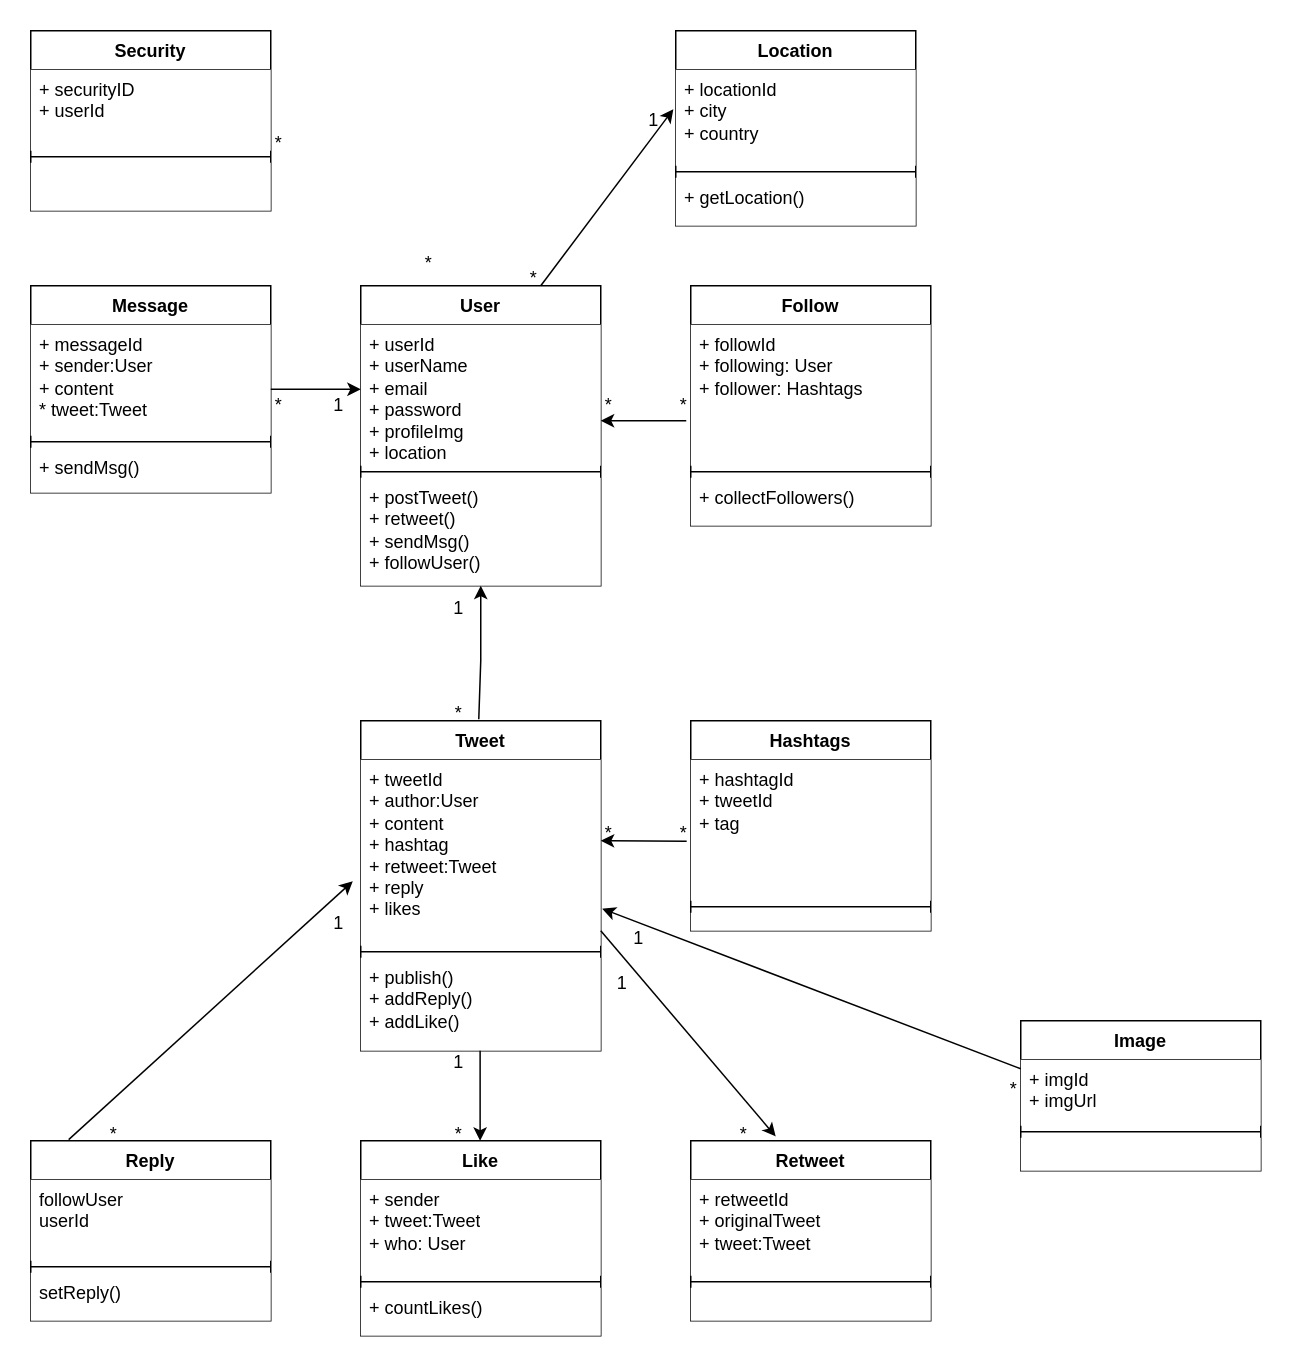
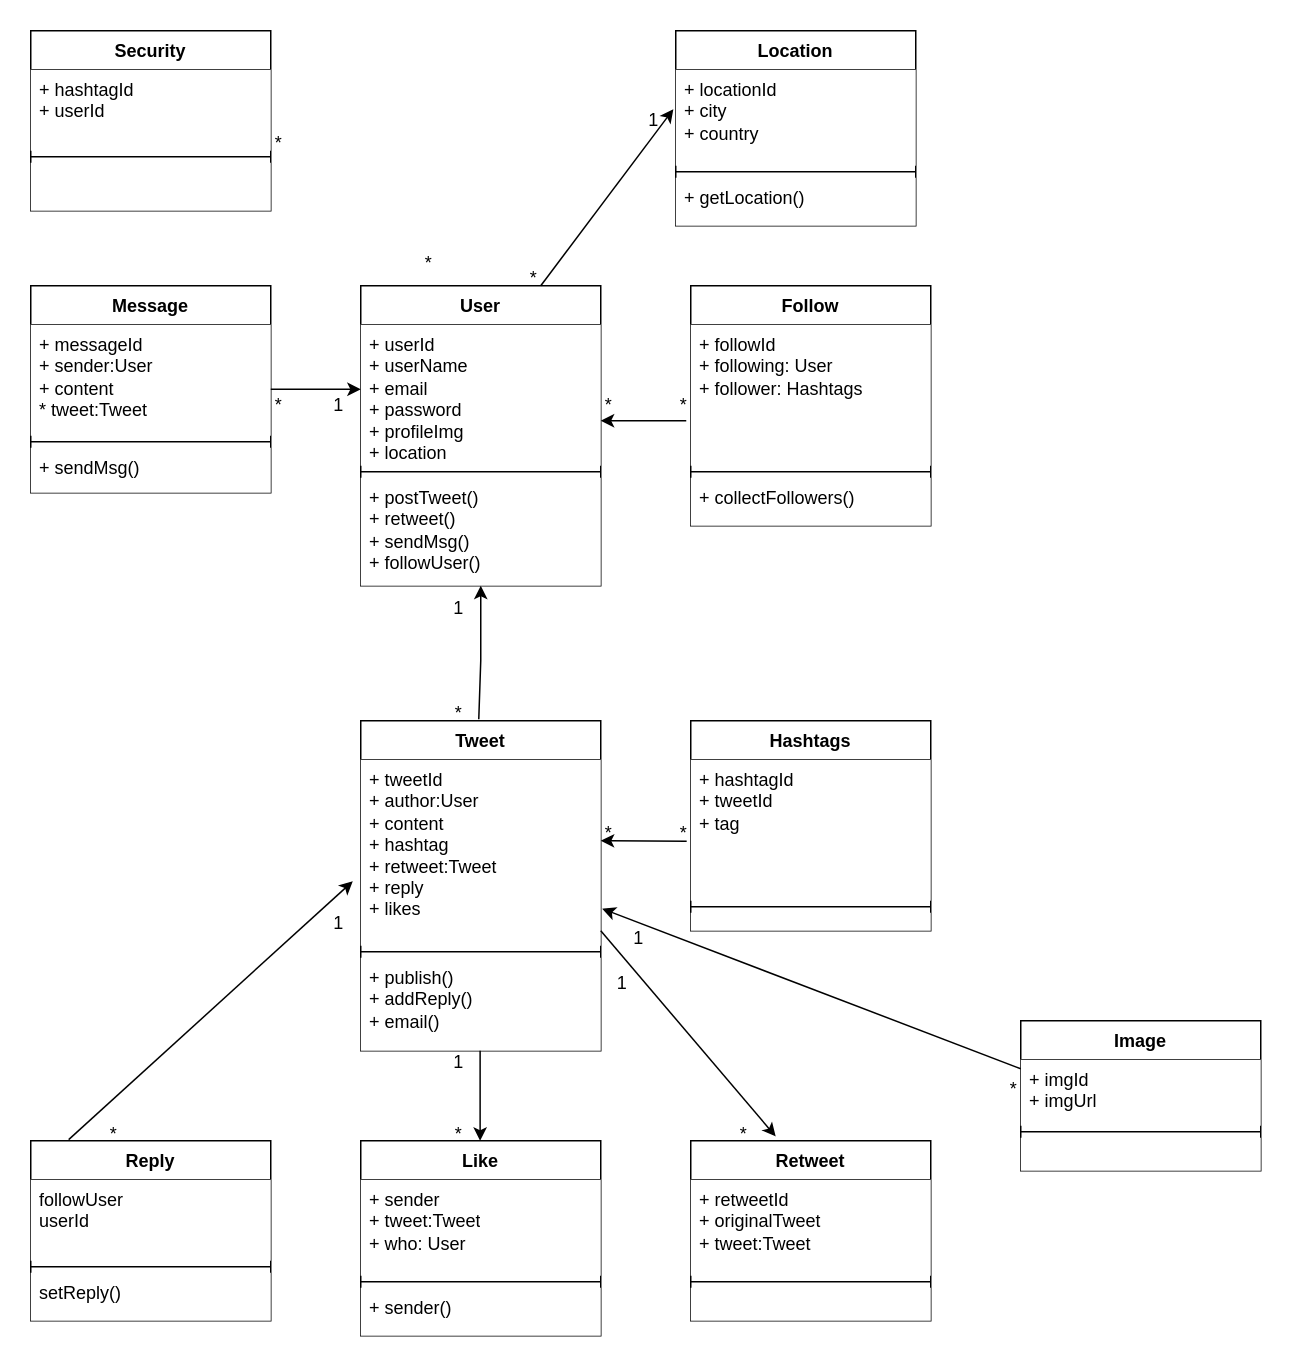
- <mxCell id="15" value="&lt;font style=&quot;vertical-align: inherit;&quot;&gt;&lt;font style=&quot;vertical-align: inherit;&quot;&gt;&lt;font style=&quot;vertical-align: inherit;&quot;&gt;&lt;font style=&quot;vertical-align: inherit;&quot;&gt;&lt;font style=&quot;vertical-align: inherit;&quot;&gt;&lt;font style=&quot;vertical-align: inherit;&quot;&gt;+ securityID&lt;br&gt;+ userId&lt;br&gt;&lt;br&gt;&lt;/font&gt;&lt;/font&gt;&lt;/font&gt;&lt;/font&gt;&lt;/font&gt;&lt;/font&gt;" style="text;strokeColor=none;fillColor=#FFFFFF;align=left;verticalAlign=top;spacingLeft=4;spacingRight=4;overflow=hidden;rotatable=0;points=[[0,0.5],[1,0.5]];portConstraint=eastwest;whiteSpace=wrap;html=1;" vertex="1" parent="14"><mxGeometry y="26" width="160" height="54" as="geometry" /></mxCell>
+ <mxCell id="15" value="&lt;font style=&quot;vertical-align: inherit;&quot;&gt;&lt;font style=&quot;vertical-align: inherit;&quot;&gt;&lt;font style=&quot;vertical-align: inherit;&quot;&gt;&lt;font style=&quot;vertical-align: inherit;&quot;&gt;&lt;font style=&quot;vertical-align: inherit;&quot;&gt;&lt;font style=&quot;vertical-align: inherit;&quot;&gt;+ hashtagId&lt;br&gt;+ userId&lt;br&gt;&lt;br&gt;&lt;/font&gt;&lt;/font&gt;&lt;/font&gt;&lt;/font&gt;&lt;/font&gt;&lt;/font&gt;" style="text;strokeColor=none;fillColor=#FFFFFF;align=left;verticalAlign=top;spacingLeft=4;spacingRight=4;overflow=hidden;rotatable=0;points=[[0,0.5],[1,0.5]];portConstraint=eastwest;whiteSpace=wrap;html=1;" vertex="1" parent="14"><mxGeometry y="26" width="160" height="54" as="geometry" /></mxCell>
- <mxCell id="9" value="&lt;font style=&quot;vertical-align: inherit;&quot;&gt;&lt;font style=&quot;vertical-align: inherit;&quot;&gt;+ publish()&amp;nbsp;&lt;br&gt;+&amp;nbsp;addReply()&lt;br&gt;+&amp;nbsp;addLike()&lt;br&gt;&lt;br&gt;&lt;/font&gt;&lt;/font&gt;" style="text;strokeColor=none;fillColor=#FFFFFF;align=left;verticalAlign=top;spacingLeft=4;spacingRight=4;overflow=hidden;rotatable=0;points=[[0,0.5],[1,0.5]];portConstraint=eastwest;whiteSpace=wrap;html=1;" vertex="1" parent="6"><mxGeometry y="158" width="160" height="62" as="geometry" /></mxCell>
+ <mxCell id="9" value="&lt;font style=&quot;vertical-align: inherit;&quot;&gt;&lt;font style=&quot;vertical-align: inherit;&quot;&gt;+ publish()&amp;nbsp;&lt;br&gt;+&amp;nbsp;addReply()&lt;br&gt;+&amp;nbsp;email()&lt;br&gt;&lt;br&gt;&lt;/font&gt;&lt;/font&gt;" style="text;strokeColor=none;fillColor=#FFFFFF;align=left;verticalAlign=top;spacingLeft=4;spacingRight=4;overflow=hidden;rotatable=0;points=[[0,0.5],[1,0.5]];portConstraint=eastwest;whiteSpace=wrap;html=1;" vertex="1" parent="6"><mxGeometry y="158" width="160" height="62" as="geometry" /></mxCell>
- <mxCell id="33" value="&lt;font style=&quot;vertical-align: inherit;&quot;&gt;&lt;font style=&quot;vertical-align: inherit;&quot;&gt;+ countLikes()&lt;br&gt;&lt;/font&gt;&lt;/font&gt;" style="text;strokeColor=none;fillColor=#FFFFFF;align=left;verticalAlign=top;spacingLeft=4;spacingRight=4;overflow=hidden;rotatable=0;points=[[0,0.5],[1,0.5]];portConstraint=eastwest;whiteSpace=wrap;html=1;" vertex="1" parent="30"><mxGeometry y="98" width="160" height="32" as="geometry" /></mxCell>
+ <mxCell id="33" value="&lt;font style=&quot;vertical-align: inherit;&quot;&gt;&lt;font style=&quot;vertical-align: inherit;&quot;&gt;+ sender()&lt;br&gt;&lt;/font&gt;&lt;/font&gt;" style="text;strokeColor=none;fillColor=#FFFFFF;align=left;verticalAlign=top;spacingLeft=4;spacingRight=4;overflow=hidden;rotatable=0;points=[[0,0.5],[1,0.5]];portConstraint=eastwest;whiteSpace=wrap;html=1;" vertex="1" parent="30"><mxGeometry y="98" width="160" height="32" as="geometry" /></mxCell>
